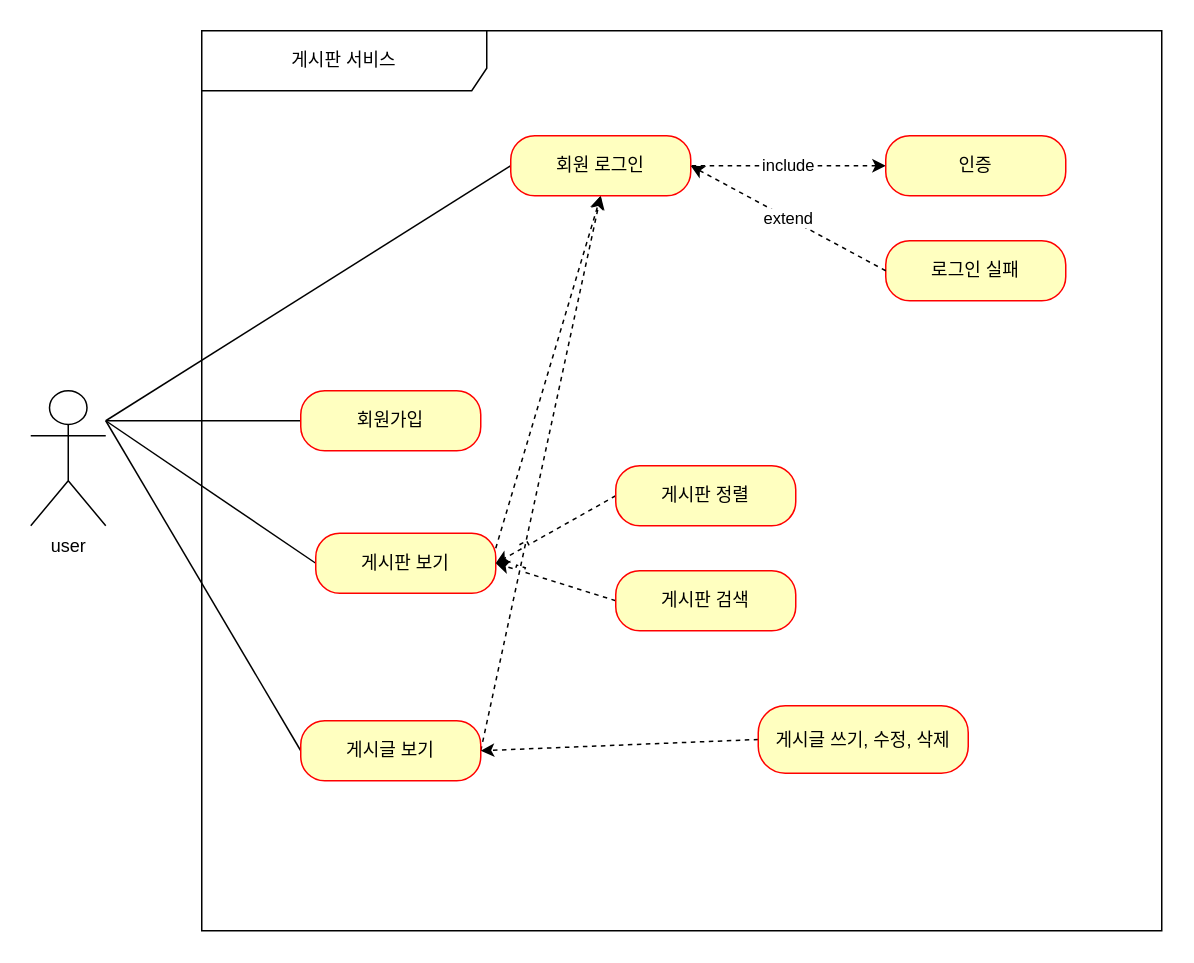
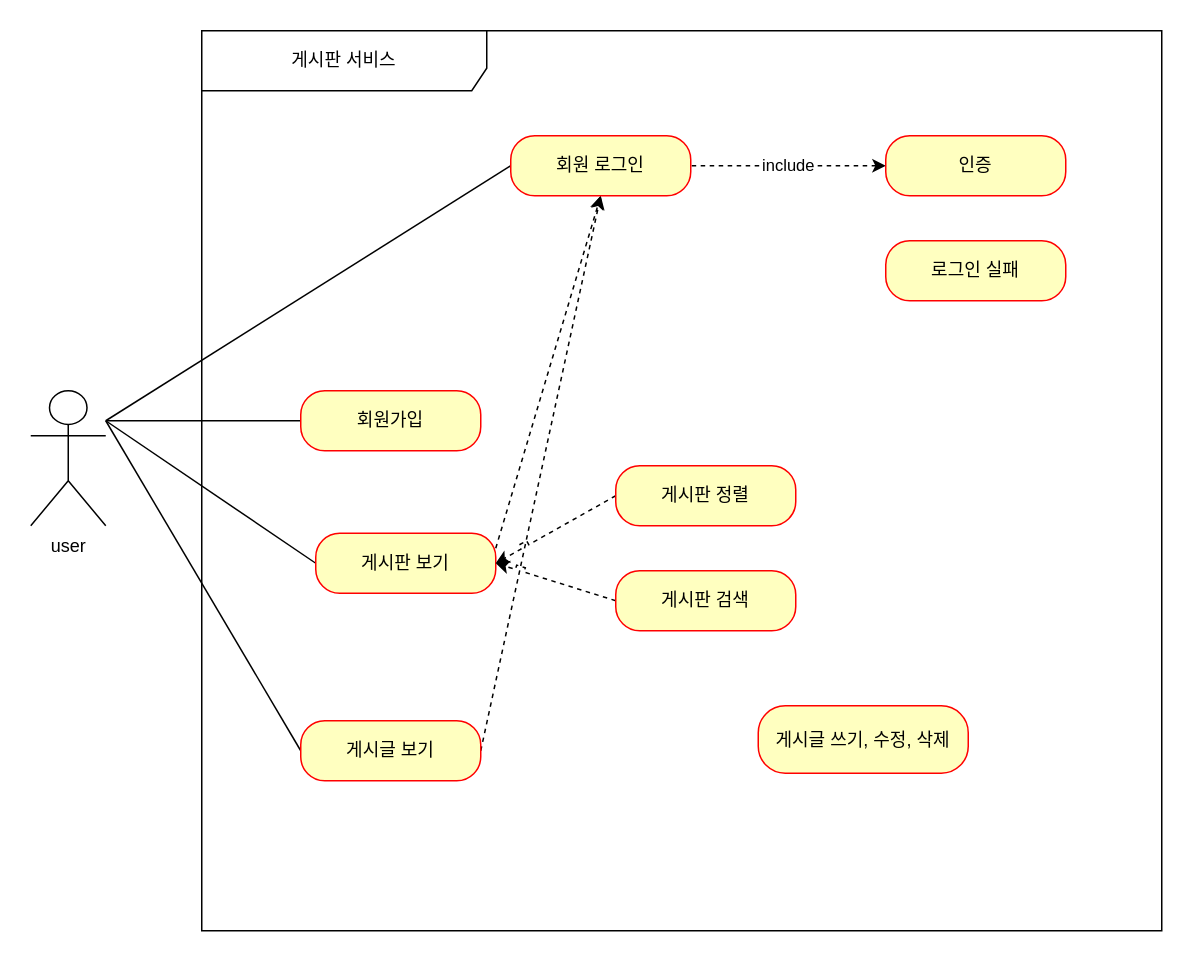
- <mxCell id="24" value="extend" style="edgeStyle=none;rounded=0;jumpStyle=sharp;orthogonalLoop=1;jettySize=auto;html=1;exitX=0;exitY=0.5;exitDx=0;exitDy=0;endArrow=classic;endFill=1;dashed=1;entryX=1;entryY=0.5;entryDx=0;entryDy=0;startArrow=none;startFill=0;" edge="1" parent="1" source="14" target="23"><mxGeometry relative="1" as="geometry"><mxPoint x="440" y="110" as="targetPoint" /><mxPoint x="460" y="180" as="sourcePoint" /></mxGeometry></mxCell>
- <mxCell id="21" style="edgeStyle=none;rounded=0;jumpStyle=sharp;orthogonalLoop=1;jettySize=auto;html=1;exitX=0;exitY=0.5;exitDx=0;exitDy=0;entryX=1;entryY=0.5;entryDx=0;entryDy=0;dashed=1;startArrow=none;startFill=0;endArrow=classic;endFill=1;" edge="1" parent="1" source="22" target="11"><mxGeometry relative="1" as="geometry" /></mxCell>
